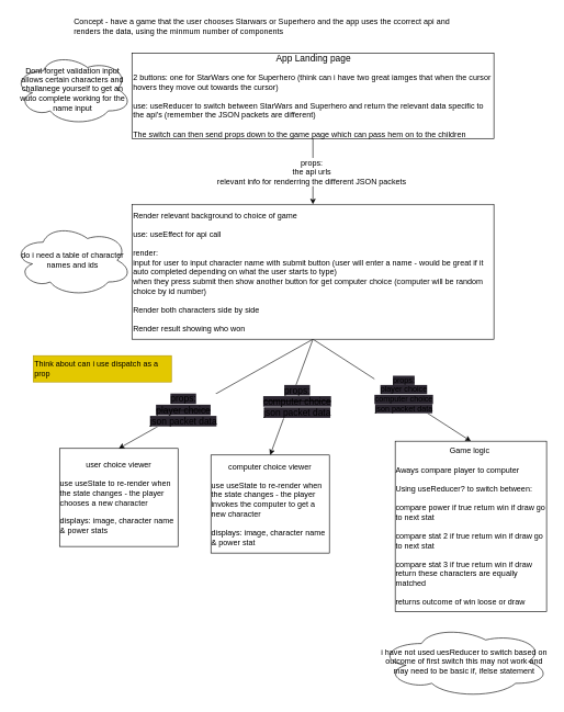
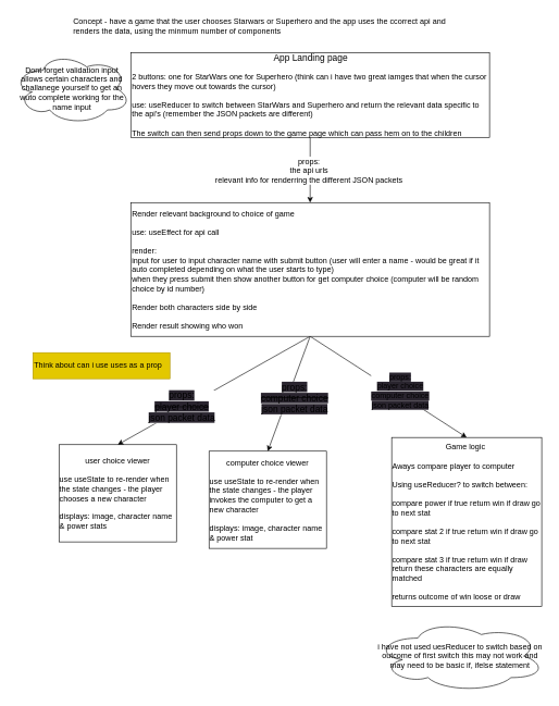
- <mxCell id="17" value="&lt;font style=&quot;font-size: 12px;&quot;&gt;do i need a table of character names and ids&lt;/font&gt;" style="ellipse;shape=cloud;whiteSpace=wrap;html=1;fontSize=12;" parent="1" vertex="1"><mxGeometry y="340" width="180" height="110" as="geometry" x="20" /></mxCell>
- <mxCell id="16" value="&lt;font style=&quot;font-size: 12px;&quot;&gt;Think about can i use dispatch as a prop&lt;/font&gt;" style="text;html=1;strokeColor=#B09500;fillColor=#e3c800;align=left;verticalAlign=middle;whiteSpace=wrap;rounded=0;fontSize=12;fontColor=#000000;" parent="1" vertex="1"><mxGeometry x="50" y="540" width="210" height="40" as="geometry" /></mxCell>
+ <mxCell id="16" value="&lt;font style=&quot;font-size: 12px;&quot;&gt;Think about can i use uses as a prop&lt;/font&gt;" style="text;html=1;strokeColor=#B09500;fillColor=#e3c800;align=left;verticalAlign=middle;whiteSpace=wrap;rounded=0;fontSize=12;fontColor=#000000;" parent="1" vertex="1"><mxGeometry x="50" y="540" width="210" height="40" as="geometry" /></mxCell>
